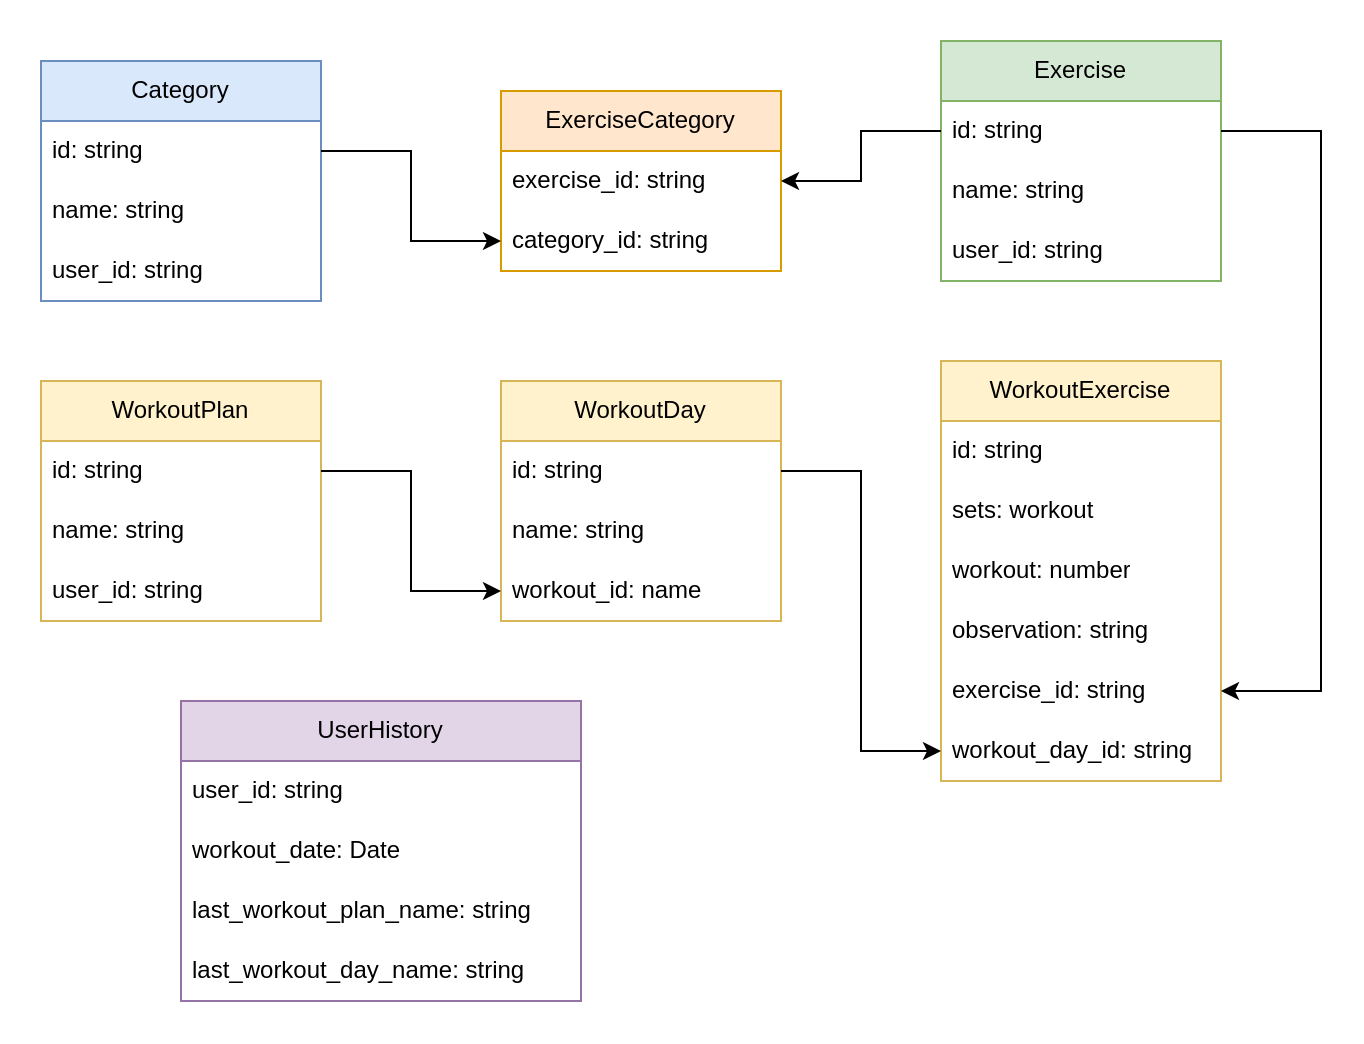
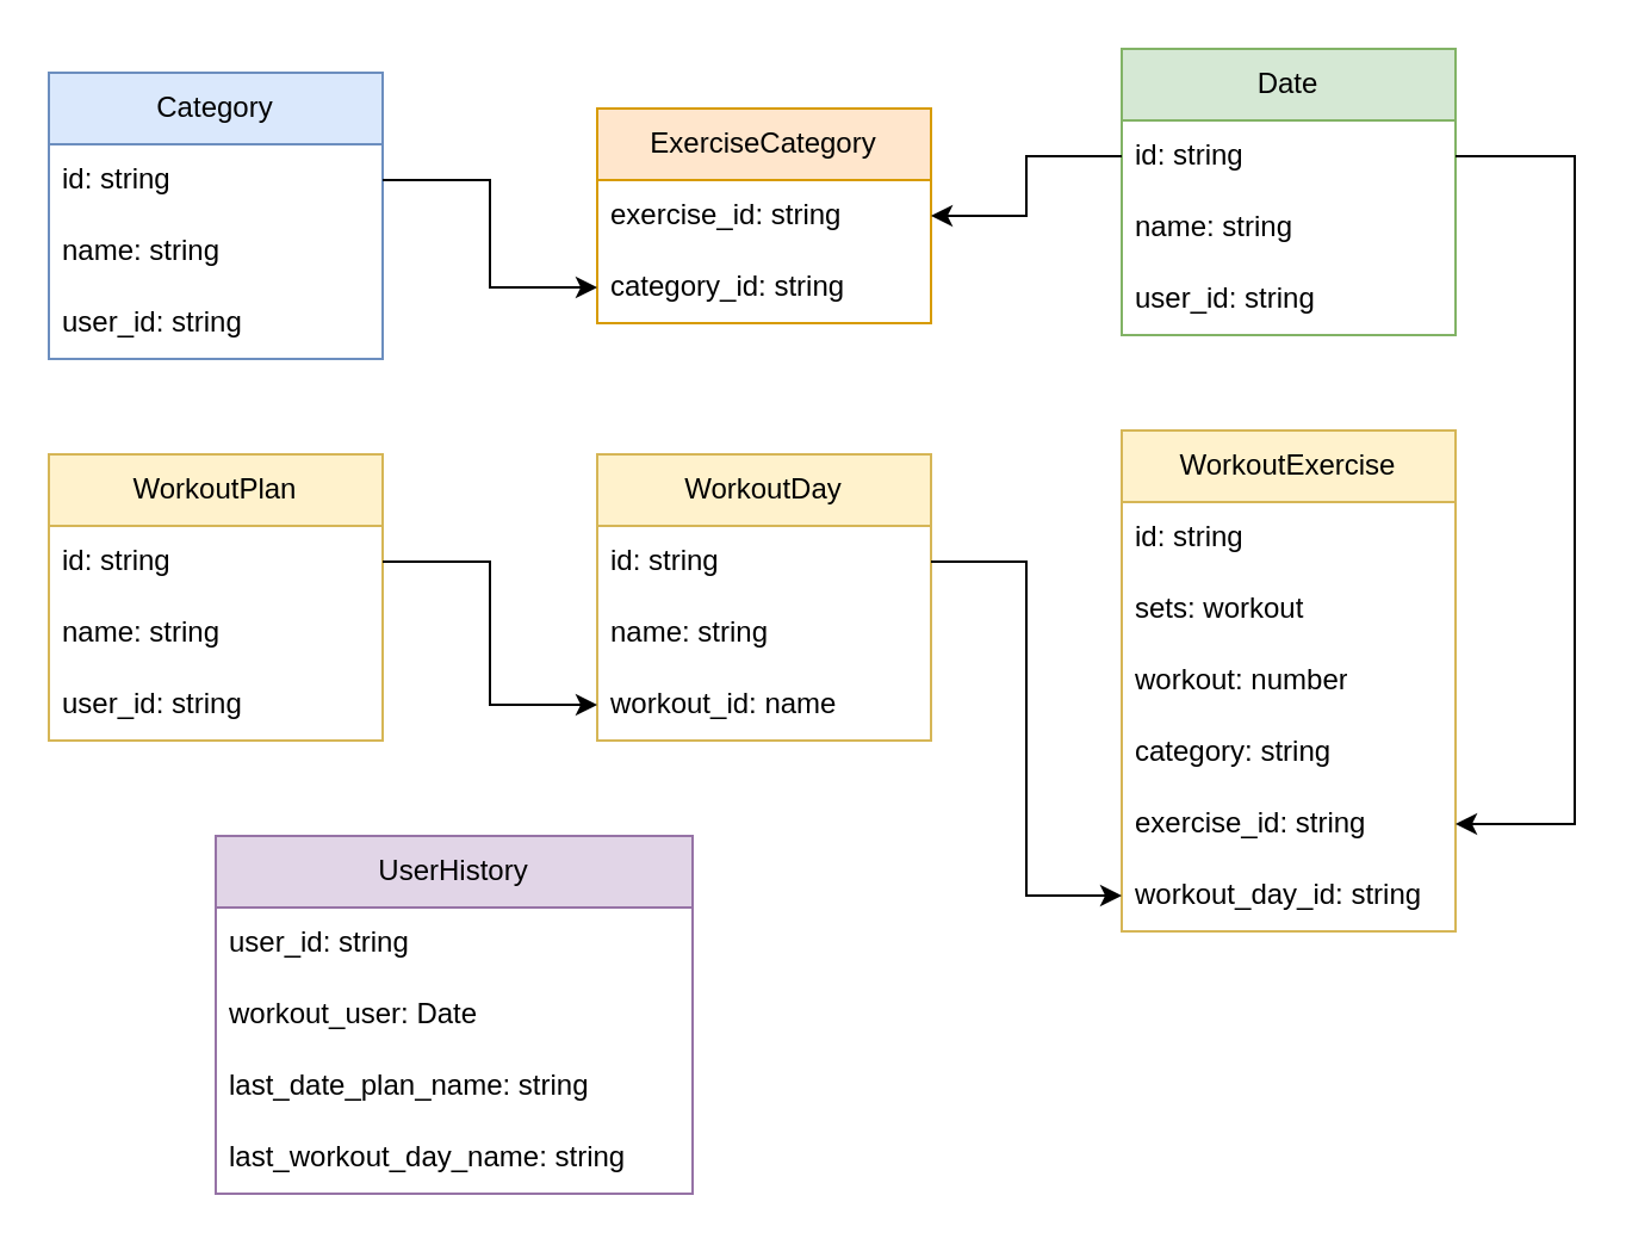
- <mxCell id="6" value="Exercise" style="swimlane;fontStyle=0;childLayout=stackLayout;horizontal=1;startSize=30;horizontalStack=0;resizeParent=1;resizeParentMax=0;resizeLast=0;collapsible=1;marginBottom=0;whiteSpace=wrap;html=1;fillColor=#d5e8d4;strokeColor=#82b366;" parent="1" vertex="1"><mxGeometry x="470" y="20" width="140" height="120" as="geometry" /></mxCell>
+ <mxCell id="6" value="Date" style="swimlane;fontStyle=0;childLayout=stackLayout;horizontal=1;startSize=30;horizontalStack=0;resizeParent=1;resizeParentMax=0;resizeLast=0;collapsible=1;marginBottom=0;whiteSpace=wrap;html=1;fillColor=#d5e8d4;strokeColor=#82b366;" parent="1" vertex="1"><mxGeometry x="470" y="20" width="140" height="120" as="geometry" /></mxCell>
- <mxCell id="33" value="observation: string" style="text;strokeColor=none;fillColor=none;align=left;verticalAlign=middle;spacingLeft=4;spacingRight=4;overflow=hidden;points=[[0,0.5],[1,0.5]];portConstraint=eastwest;rotatable=0;whiteSpace=wrap;html=1;" parent="29" vertex="1"><mxGeometry y="120" width="140" height="30" as="geometry" /></mxCell>
+ <mxCell id="33" value="category: string" style="text;strokeColor=none;fillColor=none;align=left;verticalAlign=middle;spacingLeft=4;spacingRight=4;overflow=hidden;points=[[0,0.5],[1,0.5]];portConstraint=eastwest;rotatable=0;whiteSpace=wrap;html=1;" parent="29" vertex="1"><mxGeometry y="120" width="140" height="30" as="geometry" /></mxCell>
- <mxCell id="17" value="workout_date: Date" style="text;strokeColor=none;fillColor=none;align=left;verticalAlign=middle;spacingLeft=4;spacingRight=4;overflow=hidden;points=[[0,0.5],[1,0.5]];portConstraint=eastwest;rotatable=0;whiteSpace=wrap;html=1;" parent="15" vertex="1"><mxGeometry y="60" width="200" height="30" as="geometry" /></mxCell>
+ <mxCell id="17" value="workout_user: Date" style="text;strokeColor=none;fillColor=none;align=left;verticalAlign=middle;spacingLeft=4;spacingRight=4;overflow=hidden;points=[[0,0.5],[1,0.5]];portConstraint=eastwest;rotatable=0;whiteSpace=wrap;html=1;" parent="15" vertex="1"><mxGeometry y="60" width="200" height="30" as="geometry" /></mxCell>
- <mxCell id="18" value="last_workout_plan_name: string" style="text;strokeColor=none;fillColor=none;align=left;verticalAlign=middle;spacingLeft=4;spacingRight=4;overflow=hidden;points=[[0,0.5],[1,0.5]];portConstraint=eastwest;rotatable=0;whiteSpace=wrap;html=1;" parent="15" vertex="1"><mxGeometry y="90" width="200" height="30" as="geometry" /></mxCell>
+ <mxCell id="18" value="last_date_plan_name: string" style="text;strokeColor=none;fillColor=none;align=left;verticalAlign=middle;spacingLeft=4;spacingRight=4;overflow=hidden;points=[[0,0.5],[1,0.5]];portConstraint=eastwest;rotatable=0;whiteSpace=wrap;html=1;" parent="15" vertex="1"><mxGeometry y="90" width="200" height="30" as="geometry" /></mxCell>
